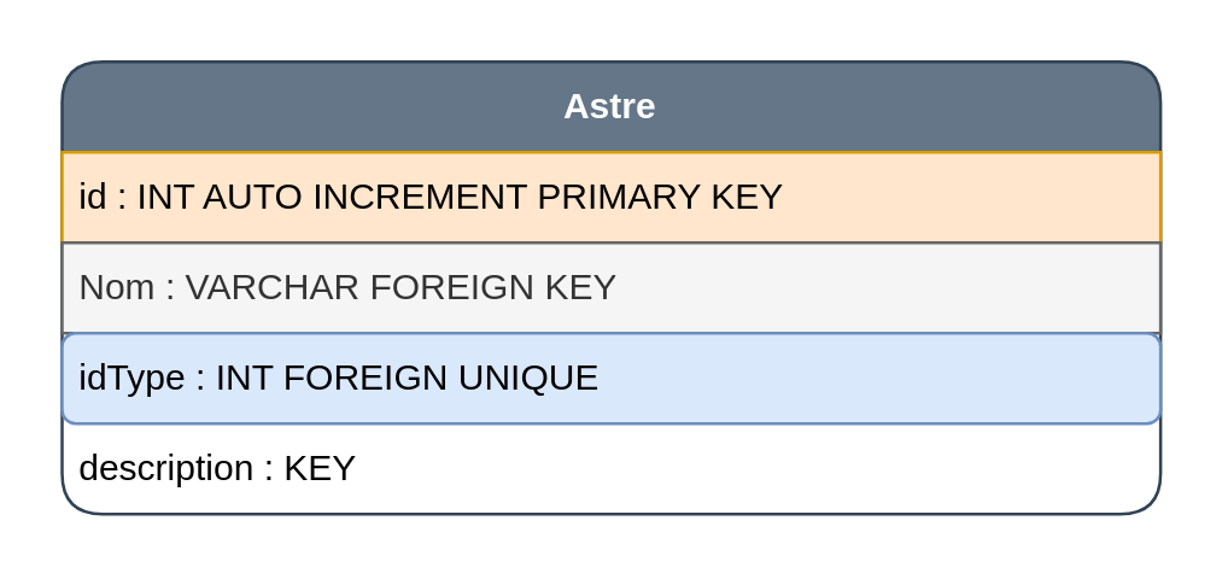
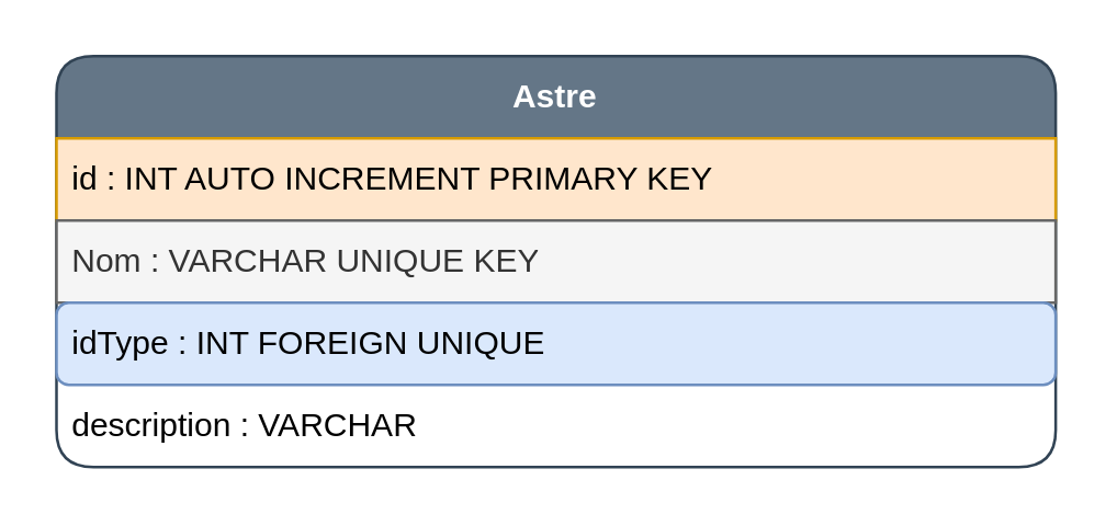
- <mxCell id="4" value="Nom : VARCHAR FOREIGN KEY" style="text;strokeColor=#666666;fillColor=#f5f5f5;align=left;verticalAlign=middle;spacingLeft=4;spacingRight=4;overflow=hidden;points=[[0,0.5],[1,0.5]];portConstraint=eastwest;rotatable=0;whiteSpace=wrap;html=1;fontColor=#333333;" parent="2" vertex="1"><mxGeometry y="60" width="364.25" height="30" as="geometry" /></mxCell>
+ <mxCell id="4" value="Nom : VARCHAR UNIQUE KEY" style="text;strokeColor=#666666;fillColor=#f5f5f5;align=left;verticalAlign=middle;spacingLeft=4;spacingRight=4;overflow=hidden;points=[[0,0.5],[1,0.5]];portConstraint=eastwest;rotatable=0;whiteSpace=wrap;html=1;fontColor=#333333;" parent="2" vertex="1"><mxGeometry y="60" width="364.25" height="30" as="geometry" /></mxCell>
- <mxCell id="6" value="description : KEY" style="text;strokeColor=none;fillColor=none;align=left;verticalAlign=middle;spacingLeft=4;spacingRight=4;overflow=hidden;points=[[0,0.5],[1,0.5]];portConstraint=eastwest;rotatable=0;whiteSpace=wrap;html=1;rounded=1;" parent="2" vertex="1"><mxGeometry y="120" width="364.25" height="30" as="geometry" /></mxCell>
+ <mxCell id="6" value="description : VARCHAR" style="text;strokeColor=none;fillColor=none;align=left;verticalAlign=middle;spacingLeft=4;spacingRight=4;overflow=hidden;points=[[0,0.5],[1,0.5]];portConstraint=eastwest;rotatable=0;whiteSpace=wrap;html=1;rounded=1;" parent="2" vertex="1"><mxGeometry y="120" width="364.25" height="30" as="geometry" /></mxCell>
